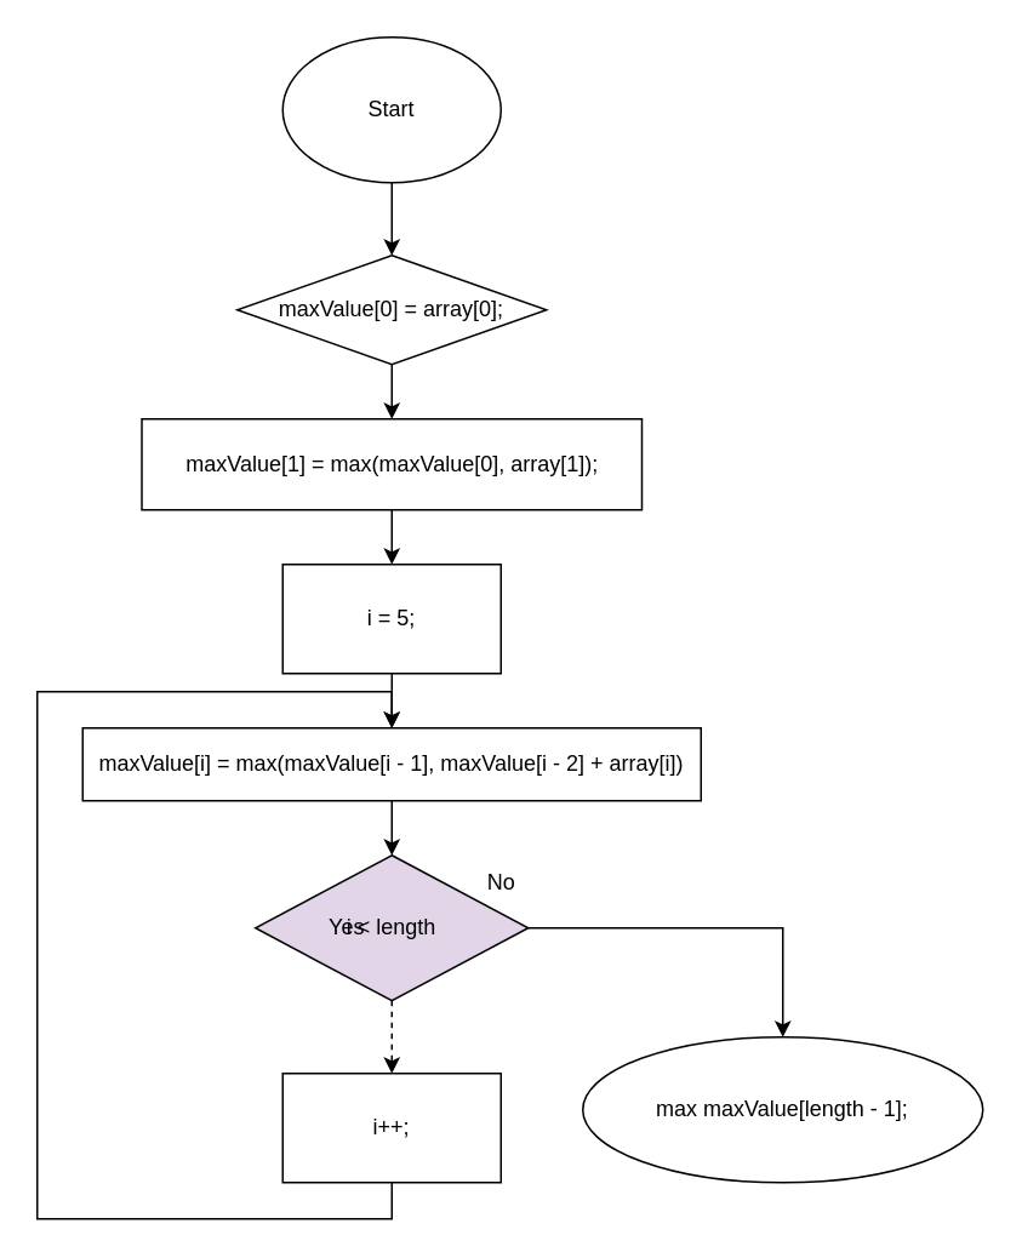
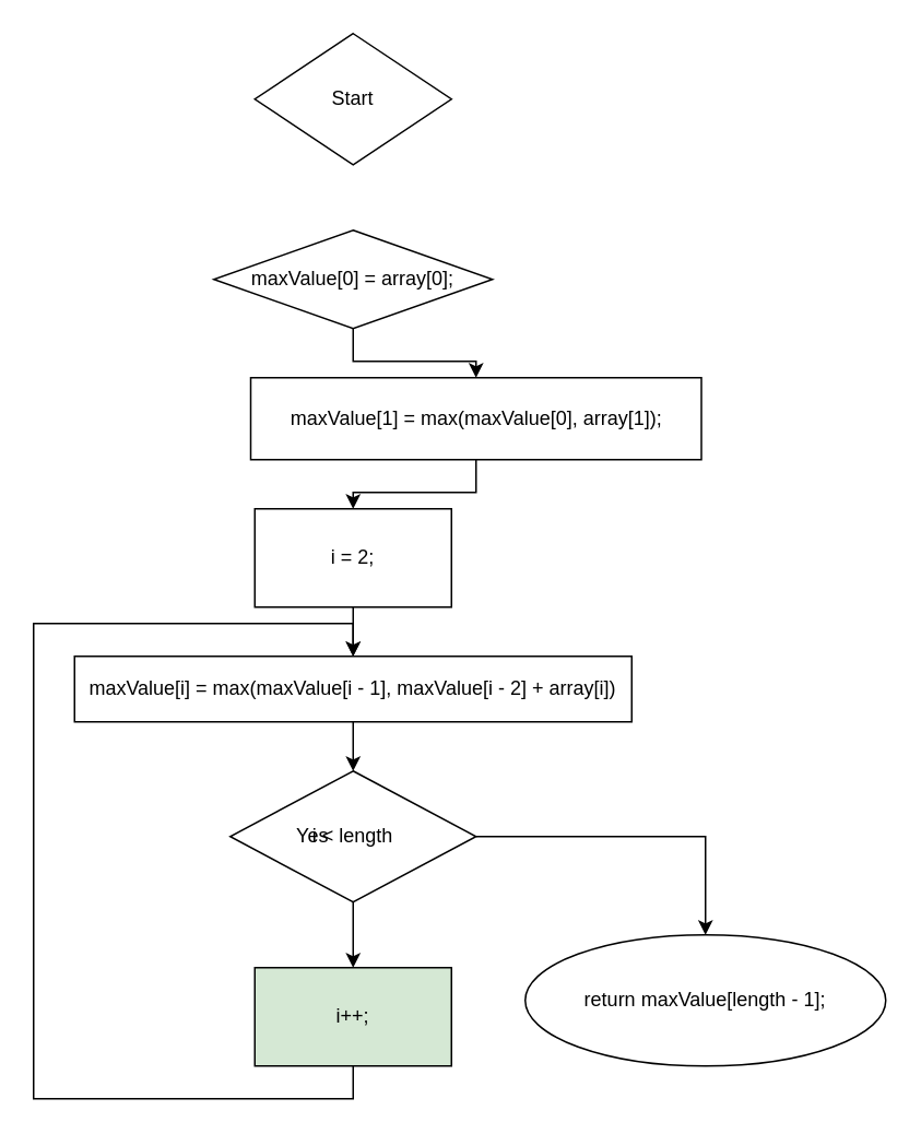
- <mxCell id="3" value="Start" style="ellipse;whiteSpace=wrap;html=1;" vertex="1" parent="1"><mxGeometry x="155" y="20" width="120" height="80" as="geometry" /></mxCell>
+ <mxCell id="3" value="Start" style="rhombus;whiteSpace=wrap;html=1;" vertex="1" parent="1"><mxGeometry x="155" y="20" width="120" height="80" as="geometry" /></mxCell>
- <mxCell id="2" value="" style="edgeStyle=orthogonalEdgeStyle;rounded=0;orthogonalLoop=1;jettySize=auto;html=1;entryX=0.5;entryY=0;entryDx=0;entryDy=0;" edge="1" parent="1" source="3" target="5"><mxGeometry relative="1" as="geometry"><mxPoint x="215" y="140" as="targetPoint" /></mxGeometry></mxCell>
- <mxCell id="7" value="maxValue[1] = max(maxValue[0], array[1]);" style="whiteSpace=wrap;html=1;" vertex="1" parent="1"><mxGeometry x="77.5" y="230" width="275" height="50" as="geometry" /></mxCell>
+ <mxCell id="7" value="maxValue[1] = max(maxValue[0], array[1]);" style="whiteSpace=wrap;html=1;" vertex="1" parent="1"><mxGeometry x="152.5" y="230" width="275" height="50" as="geometry" /></mxCell>
- <mxCell id="9" value="i = 5;" style="whiteSpace=wrap;html=1;" vertex="1" parent="1"><mxGeometry x="155" y="310" width="120" height="60" as="geometry" /></mxCell>
+ <mxCell id="9" value="i = 2;" style="whiteSpace=wrap;html=1;" vertex="1" parent="1"><mxGeometry x="155" y="310" width="120" height="60" as="geometry" /></mxCell>
- <mxCell id="16" value="No" style="text;html=1;align=center;verticalAlign=middle;resizable=0;points=[];autosize=1;" vertex="1" parent="1"><mxGeometry x="260" y="475" width="30" height="20" as="geometry" /></mxCell>
- <mxCell id="14" value="i &amp;lt; length" style="rhombus;whiteSpace=wrap;html=1;fillColor=#e1d5e7;" vertex="1" parent="1"><mxGeometry x="140" y="470" width="150" height="80" as="geometry" /></mxCell>
+ <mxCell id="14" value="i &amp;lt; length" style="rhombus;whiteSpace=wrap;html=1;" vertex="1" parent="1"><mxGeometry x="140" y="470" width="150" height="80" as="geometry" /></mxCell>
- <mxCell id="12" value="" style="edgeStyle=orthogonalEdgeStyle;rounded=0;orthogonalLoop=1;jettySize=auto;html=1;dashed=1;" edge="1" parent="1" source="14" target="18"><mxGeometry relative="1" as="geometry" /></mxCell>
+ <mxCell id="12" value="" style="edgeStyle=orthogonalEdgeStyle;rounded=0;orthogonalLoop=1;jettySize=auto;html=1;" edge="1" parent="1" source="14" target="18"><mxGeometry relative="1" as="geometry" /></mxCell>
- <mxCell id="19" value="max maxValue[length - 1];" style="ellipse;whiteSpace=wrap;html=1;" vertex="1" parent="1"><mxGeometry x="320" y="570" width="220" height="80" as="geometry" /></mxCell>
+ <mxCell id="19" value="return maxValue[length - 1];" style="ellipse;whiteSpace=wrap;html=1;" vertex="1" parent="1"><mxGeometry x="320" y="570" width="220" height="80" as="geometry" /></mxCell>
- <mxCell id="18" value="i++;" style="whiteSpace=wrap;html=1;" vertex="1" parent="1"><mxGeometry x="155" y="590" width="120" height="60" as="geometry" /></mxCell>
+ <mxCell id="18" value="i++;" style="whiteSpace=wrap;html=1;fillColor=#d5e8d4;" vertex="1" parent="1"><mxGeometry x="155" y="590" width="120" height="60" as="geometry" /></mxCell>
